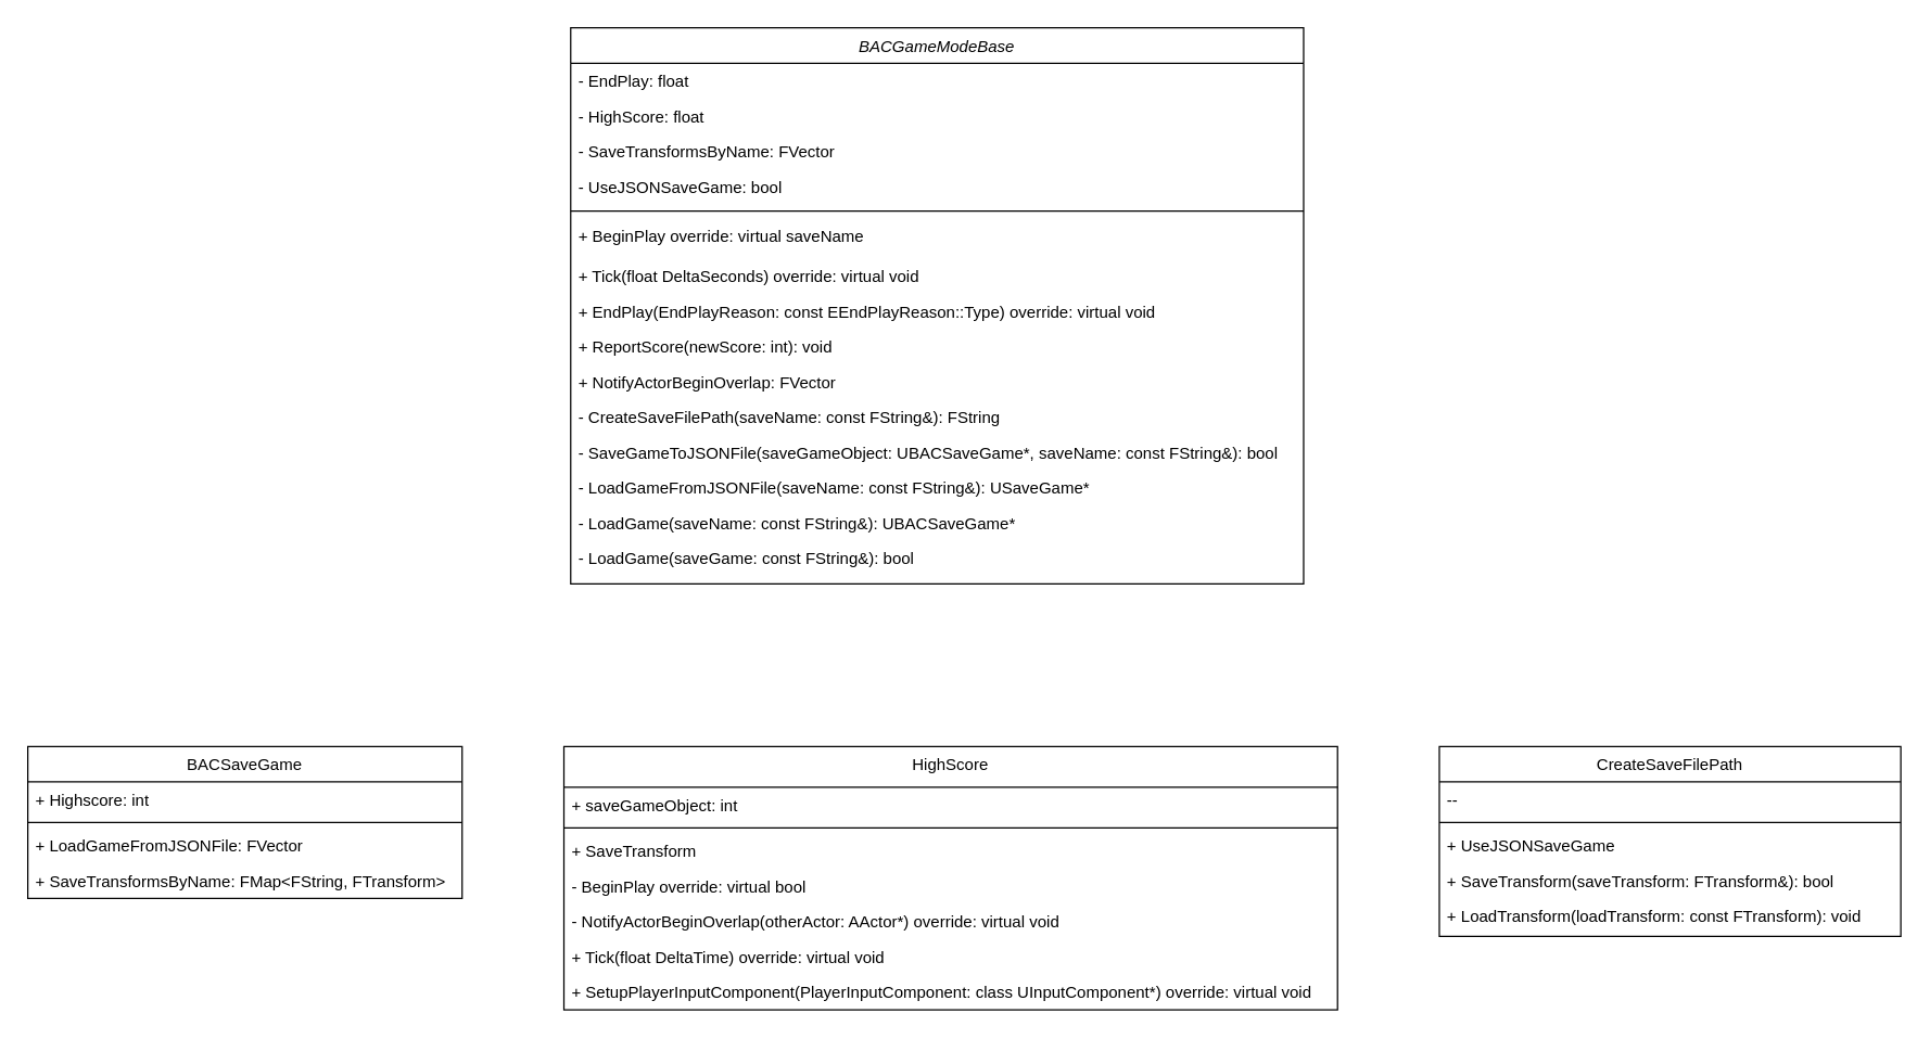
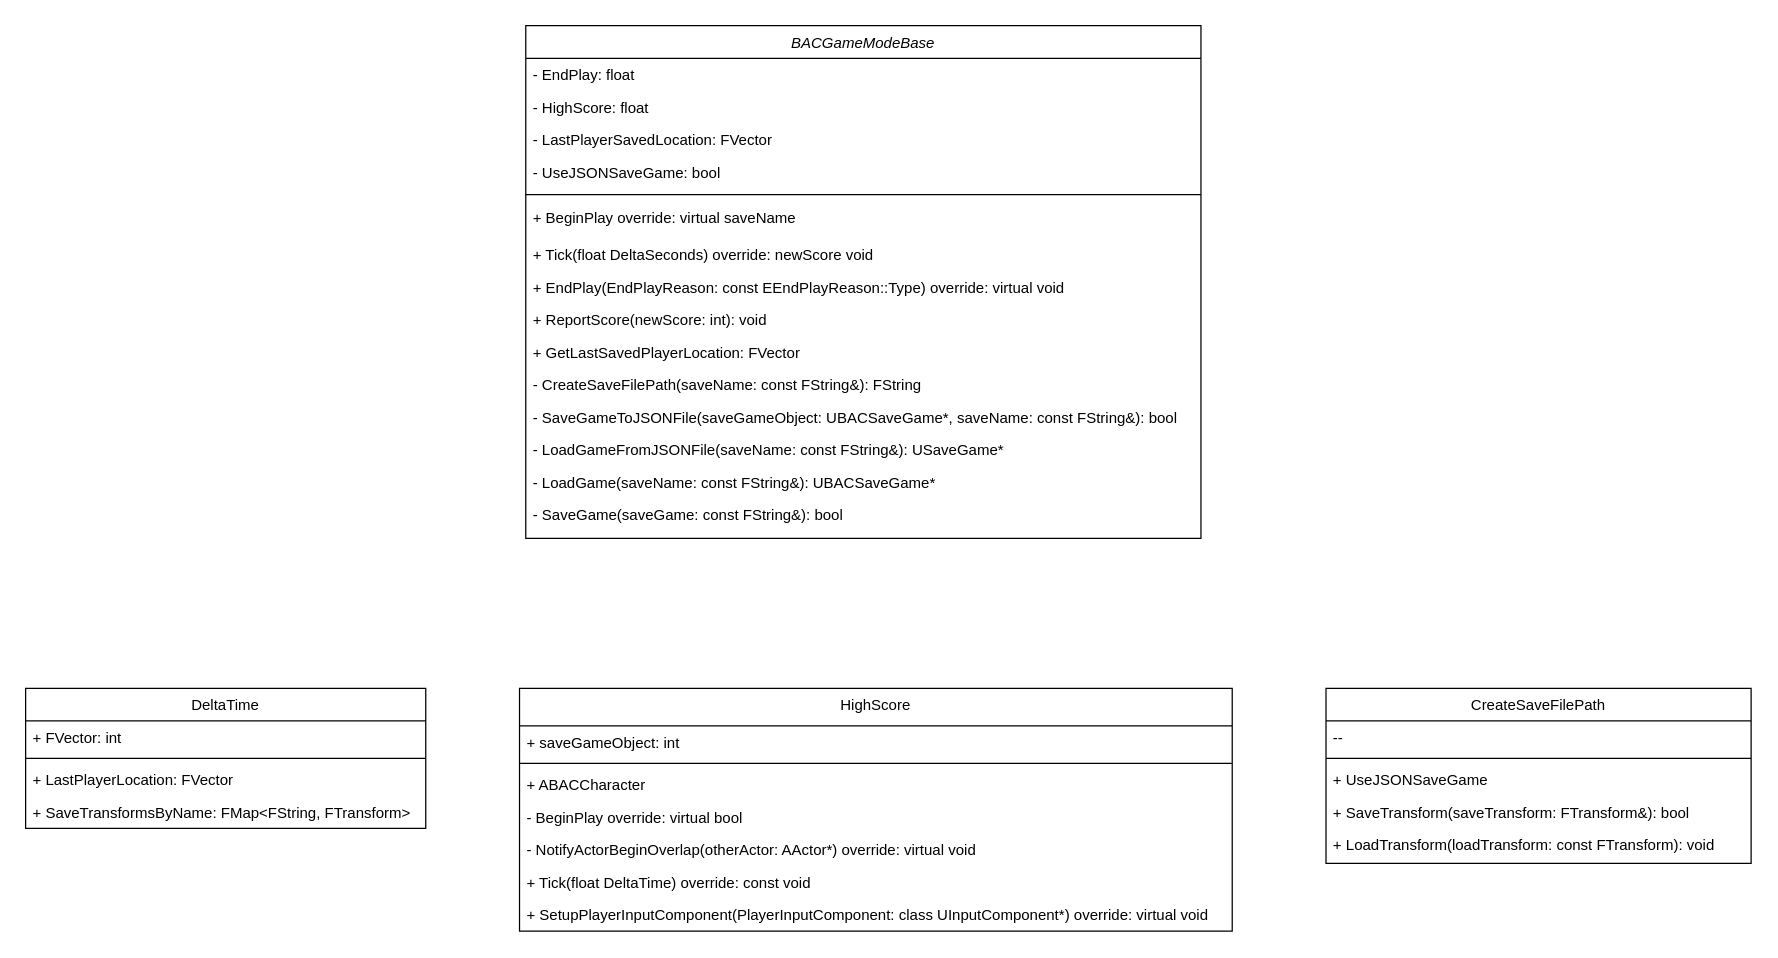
- <mxCell id="5" value="- SaveTransformsByName: FVector" style="text;align=left;verticalAlign=top;spacingLeft=4;spacingRight=4;overflow=hidden;rotatable=0;points=[[0,0.5],[1,0.5]];portConstraint=eastwest;rounded=0;shadow=0;html=0;" parent="2" vertex="1"><mxGeometry y="78" width="540" height="26" as="geometry" /></mxCell>
+ <mxCell id="5" value="- LastPlayerSavedLocation: FVector" style="text;align=left;verticalAlign=top;spacingLeft=4;spacingRight=4;overflow=hidden;rotatable=0;points=[[0,0.5],[1,0.5]];portConstraint=eastwest;rounded=0;shadow=0;html=0;" parent="2" vertex="1"><mxGeometry y="78" width="540" height="26" as="geometry" /></mxCell>
- <mxCell id="9" value="+ Tick(float DeltaSeconds) override: virtual void&#10;&#10;" style="text;align=left;verticalAlign=top;spacingLeft=4;spacingRight=4;overflow=hidden;rotatable=0;points=[[0,0.5],[1,0.5]];portConstraint=eastwest;rounded=0;shadow=0;html=0;" vertex="1" parent="2"><mxGeometry y="170" width="540" height="26" as="geometry" /></mxCell>
+ <mxCell id="9" value="+ Tick(float DeltaSeconds) override: newScore void&#10;&#10;" style="text;align=left;verticalAlign=top;spacingLeft=4;spacingRight=4;overflow=hidden;rotatable=0;points=[[0,0.5],[1,0.5]];portConstraint=eastwest;rounded=0;shadow=0;html=0;" vertex="1" parent="2"><mxGeometry y="170" width="540" height="26" as="geometry" /></mxCell>
- <mxCell id="12" value="+ NotifyActorBeginOverlap: FVector&#10;&#10;" style="text;align=left;verticalAlign=top;spacingLeft=4;spacingRight=4;overflow=hidden;rotatable=0;points=[[0,0.5],[1,0.5]];portConstraint=eastwest;rounded=0;shadow=0;html=0;" vertex="1" parent="2"><mxGeometry y="248" width="540" height="26" as="geometry" /></mxCell>
+ <mxCell id="12" value="+ GetLastSavedPlayerLocation: FVector&#10;&#10;" style="text;align=left;verticalAlign=top;spacingLeft=4;spacingRight=4;overflow=hidden;rotatable=0;points=[[0,0.5],[1,0.5]];portConstraint=eastwest;rounded=0;shadow=0;html=0;" vertex="1" parent="2"><mxGeometry y="248" width="540" height="26" as="geometry" /></mxCell>
- <mxCell id="17" value="- LoadGame(saveGame: const FString&amp;): bool" style="text;align=left;verticalAlign=top;spacingLeft=4;spacingRight=4;overflow=hidden;rotatable=0;points=[[0,0.5],[1,0.5]];portConstraint=eastwest;rounded=0;shadow=0;html=0;" vertex="1" parent="2"><mxGeometry y="378" width="540" height="26" as="geometry" /></mxCell>
+ <mxCell id="17" value="- SaveGame(saveGame: const FString&amp;): bool" style="text;align=left;verticalAlign=top;spacingLeft=4;spacingRight=4;overflow=hidden;rotatable=0;points=[[0,0.5],[1,0.5]];portConstraint=eastwest;rounded=0;shadow=0;html=0;" vertex="1" parent="2"><mxGeometry y="378" width="540" height="26" as="geometry" /></mxCell>
- <mxCell id="18" value="BACSaveGame" style="swimlane;fontStyle=0;align=center;verticalAlign=top;childLayout=stackLayout;horizontal=1;startSize=26;horizontalStack=0;resizeParent=1;resizeLast=0;collapsible=1;marginBottom=0;rounded=0;shadow=0;strokeWidth=1;" parent="1" vertex="1"><mxGeometry x="20" y="550" width="320" height="112" as="geometry"><mxRectangle x="550" y="140" width="160" height="26" as="alternateBounds" /></mxGeometry></mxCell>
+ <mxCell id="18" value="DeltaTime" style="swimlane;fontStyle=0;align=center;verticalAlign=top;childLayout=stackLayout;horizontal=1;startSize=26;horizontalStack=0;resizeParent=1;resizeLast=0;collapsible=1;marginBottom=0;rounded=0;shadow=0;strokeWidth=1;" parent="1" vertex="1"><mxGeometry x="20" y="550" width="320" height="112" as="geometry"><mxRectangle x="550" y="140" width="160" height="26" as="alternateBounds" /></mxGeometry></mxCell>
- <mxCell id="19" value="+ Highscore: int" style="text;align=left;verticalAlign=top;spacingLeft=4;spacingRight=4;overflow=hidden;rotatable=0;points=[[0,0.5],[1,0.5]];portConstraint=eastwest;" parent="18" vertex="1"><mxGeometry y="26" width="320" height="26" as="geometry" /></mxCell>
+ <mxCell id="19" value="+ FVector: int" style="text;align=left;verticalAlign=top;spacingLeft=4;spacingRight=4;overflow=hidden;rotatable=0;points=[[0,0.5],[1,0.5]];portConstraint=eastwest;" parent="18" vertex="1"><mxGeometry y="26" width="320" height="26" as="geometry" /></mxCell>
- <mxCell id="21" value="+ LoadGameFromJSONFile: FVector" style="text;align=left;verticalAlign=top;spacingLeft=4;spacingRight=4;overflow=hidden;rotatable=0;points=[[0,0.5],[1,0.5]];portConstraint=eastwest;" parent="18" vertex="1"><mxGeometry y="60" width="320" height="26" as="geometry" /></mxCell>
+ <mxCell id="21" value="+ LastPlayerLocation: FVector" style="text;align=left;verticalAlign=top;spacingLeft=4;spacingRight=4;overflow=hidden;rotatable=0;points=[[0,0.5],[1,0.5]];portConstraint=eastwest;" parent="18" vertex="1"><mxGeometry y="60" width="320" height="26" as="geometry" /></mxCell>
- <mxCell id="26" value="+ SaveTransform" style="text;align=left;verticalAlign=top;spacingLeft=4;spacingRight=4;overflow=hidden;rotatable=0;points=[[0,0.5],[1,0.5]];portConstraint=eastwest;" vertex="1" parent="23"><mxGeometry y="64" width="570" height="26" as="geometry" /></mxCell>
+ <mxCell id="26" value="+ ABACCharacter" style="text;align=left;verticalAlign=top;spacingLeft=4;spacingRight=4;overflow=hidden;rotatable=0;points=[[0,0.5],[1,0.5]];portConstraint=eastwest;" vertex="1" parent="23"><mxGeometry y="64" width="570" height="26" as="geometry" /></mxCell>
- <mxCell id="29" value="+ Tick(float DeltaTime) override: virtual void" style="text;align=left;verticalAlign=top;spacingLeft=4;spacingRight=4;overflow=hidden;rotatable=0;points=[[0,0.5],[1,0.5]];portConstraint=eastwest;" vertex="1" parent="23"><mxGeometry y="142" width="570" height="26" as="geometry" /></mxCell>
+ <mxCell id="29" value="+ Tick(float DeltaTime) override: const void" style="text;align=left;verticalAlign=top;spacingLeft=4;spacingRight=4;overflow=hidden;rotatable=0;points=[[0,0.5],[1,0.5]];portConstraint=eastwest;" vertex="1" parent="23"><mxGeometry y="142" width="570" height="26" as="geometry" /></mxCell>
